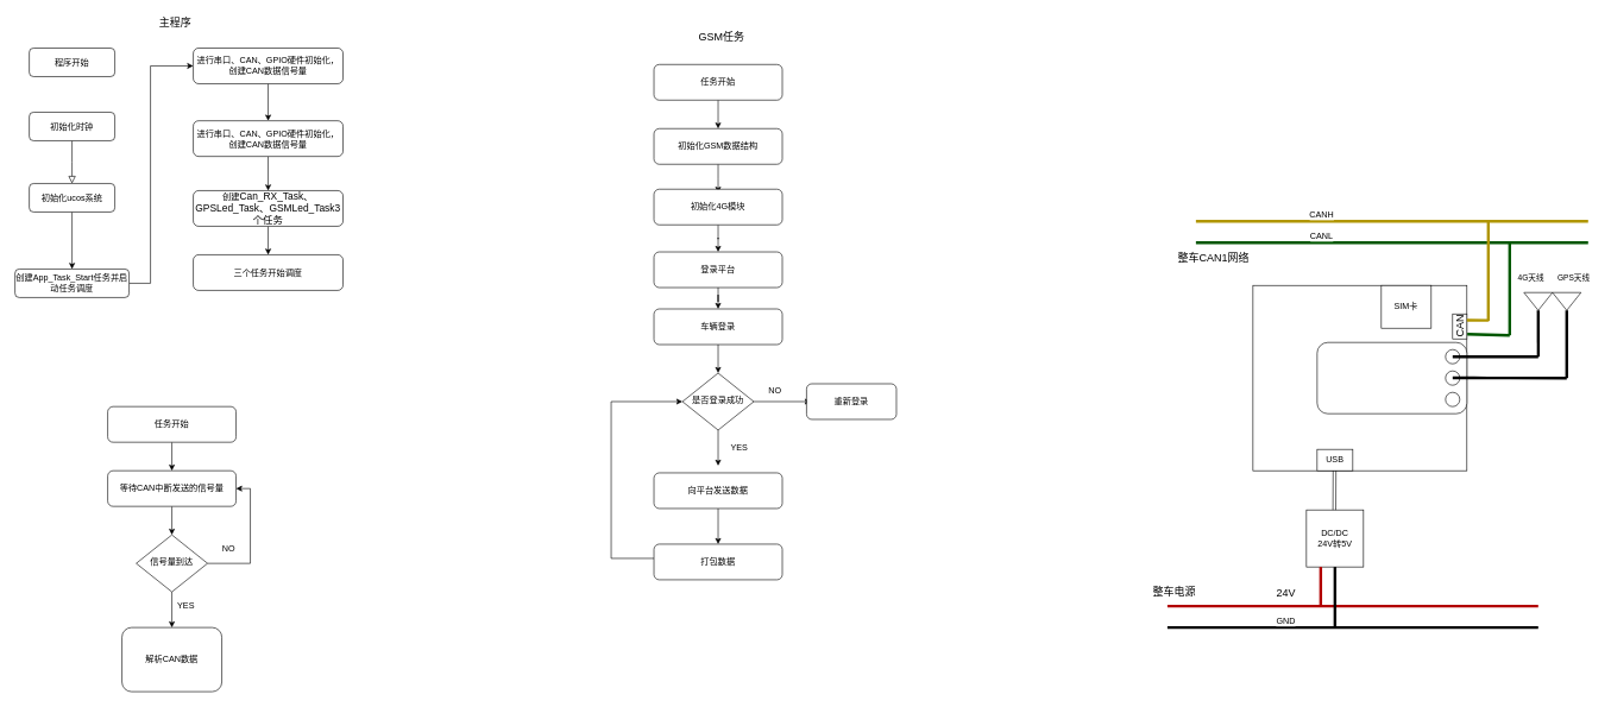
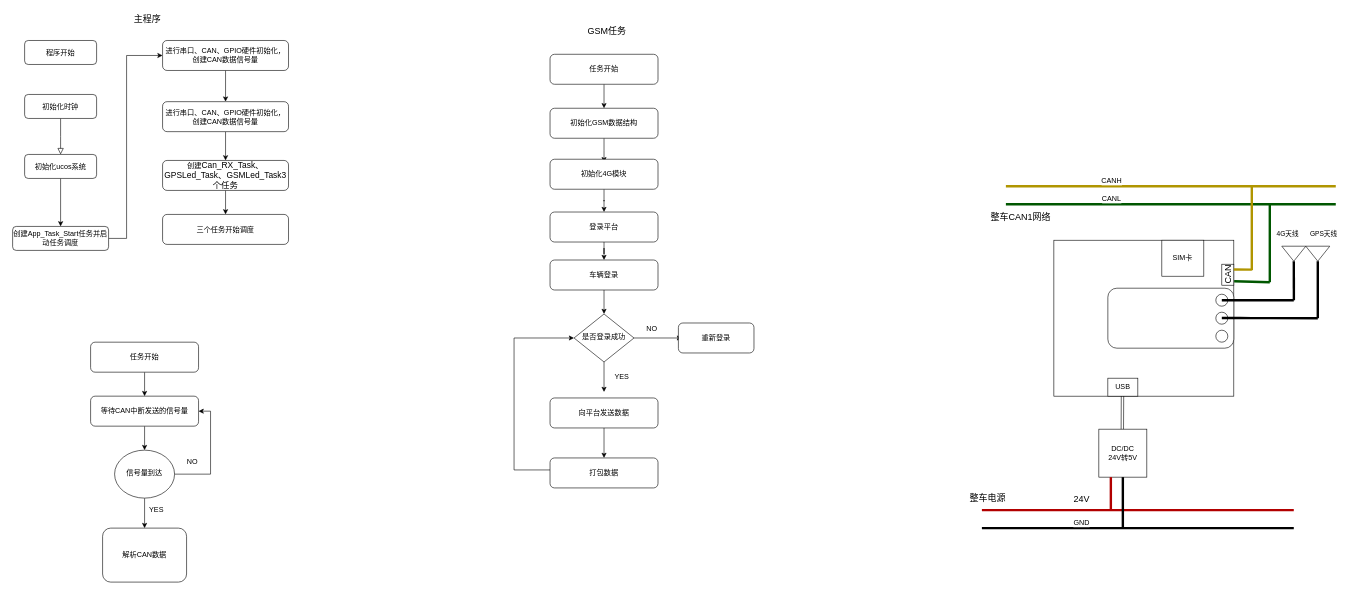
- <mxCell id="22" value="信号量到达" style="rhombus;whiteSpace=wrap;html=1;shadow=0;fontFamily=Helvetica;fontSize=12;align=center;strokeWidth=1;spacing=6;spacingTop=-4;" vertex="1" parent="1"><mxGeometry x="190" y="750" width="100" height="80" as="geometry" /></mxCell>
+ <mxCell id="22" value="信号量到达" style="ellipse;whiteSpace=wrap;html=1;shadow=0;fontFamily=Helvetica;fontSize=12;align=center;strokeWidth=1;spacing=6;spacingTop=-4;" vertex="1" parent="1"><mxGeometry x="190" y="750" width="100" height="80" as="geometry" /></mxCell>
